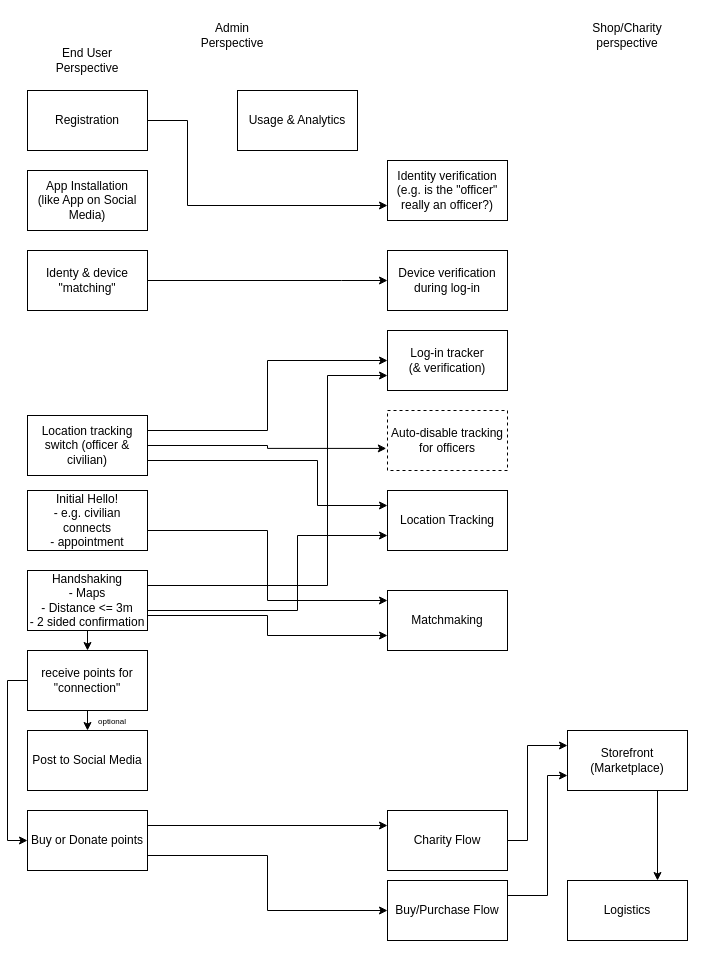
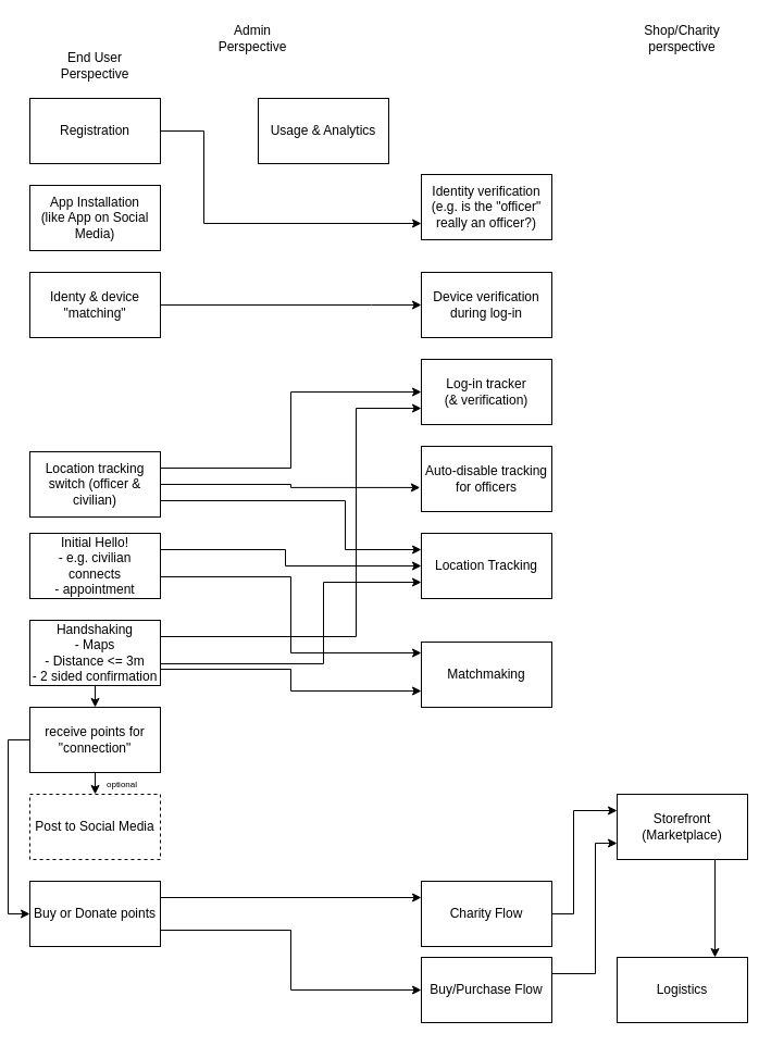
- <mxCell id="16" value="Auto-disable tracking for officers" style="rounded=0;whiteSpace=wrap;html=1;dashed=1;" parent="1" vertex="1"><mxGeometry x="380" y="410" width="120" height="60" as="geometry" /></mxCell>
+ <mxCell id="16" value="Auto-disable tracking for officers" style="rounded=0;whiteSpace=wrap;html=1;" parent="1" vertex="1"><mxGeometry x="380" y="410" width="120" height="60" as="geometry" /></mxCell>
+ <mxCell id="20" style="edgeStyle=orthogonalEdgeStyle;rounded=0;orthogonalLoop=1;jettySize=auto;html=1;exitX=1;exitY=0.25;exitDx=0;exitDy=0;entryX=0;entryY=0.5;entryDx=0;entryDy=0;" parent="1" source="21" target="17" edge="1"><mxGeometry relative="1" as="geometry"><mxPoint x="370" y="530" as="targetPoint" /><Array as="points"><mxPoint x="255" y="505" /><mxPoint x="255" y="520" /></Array></mxGeometry></mxCell>
- <mxCell id="30" value="Post to Social Media" style="rounded=0;whiteSpace=wrap;html=1;" parent="1" vertex="1"><mxGeometry x="20" y="730" width="120" height="60" as="geometry" /></mxCell>
+ <mxCell id="30" value="Post to Social Media" style="rounded=0;whiteSpace=wrap;html=1;dashed=1;" parent="1" vertex="1"><mxGeometry x="20" y="730" width="120" height="60" as="geometry" /></mxCell>
